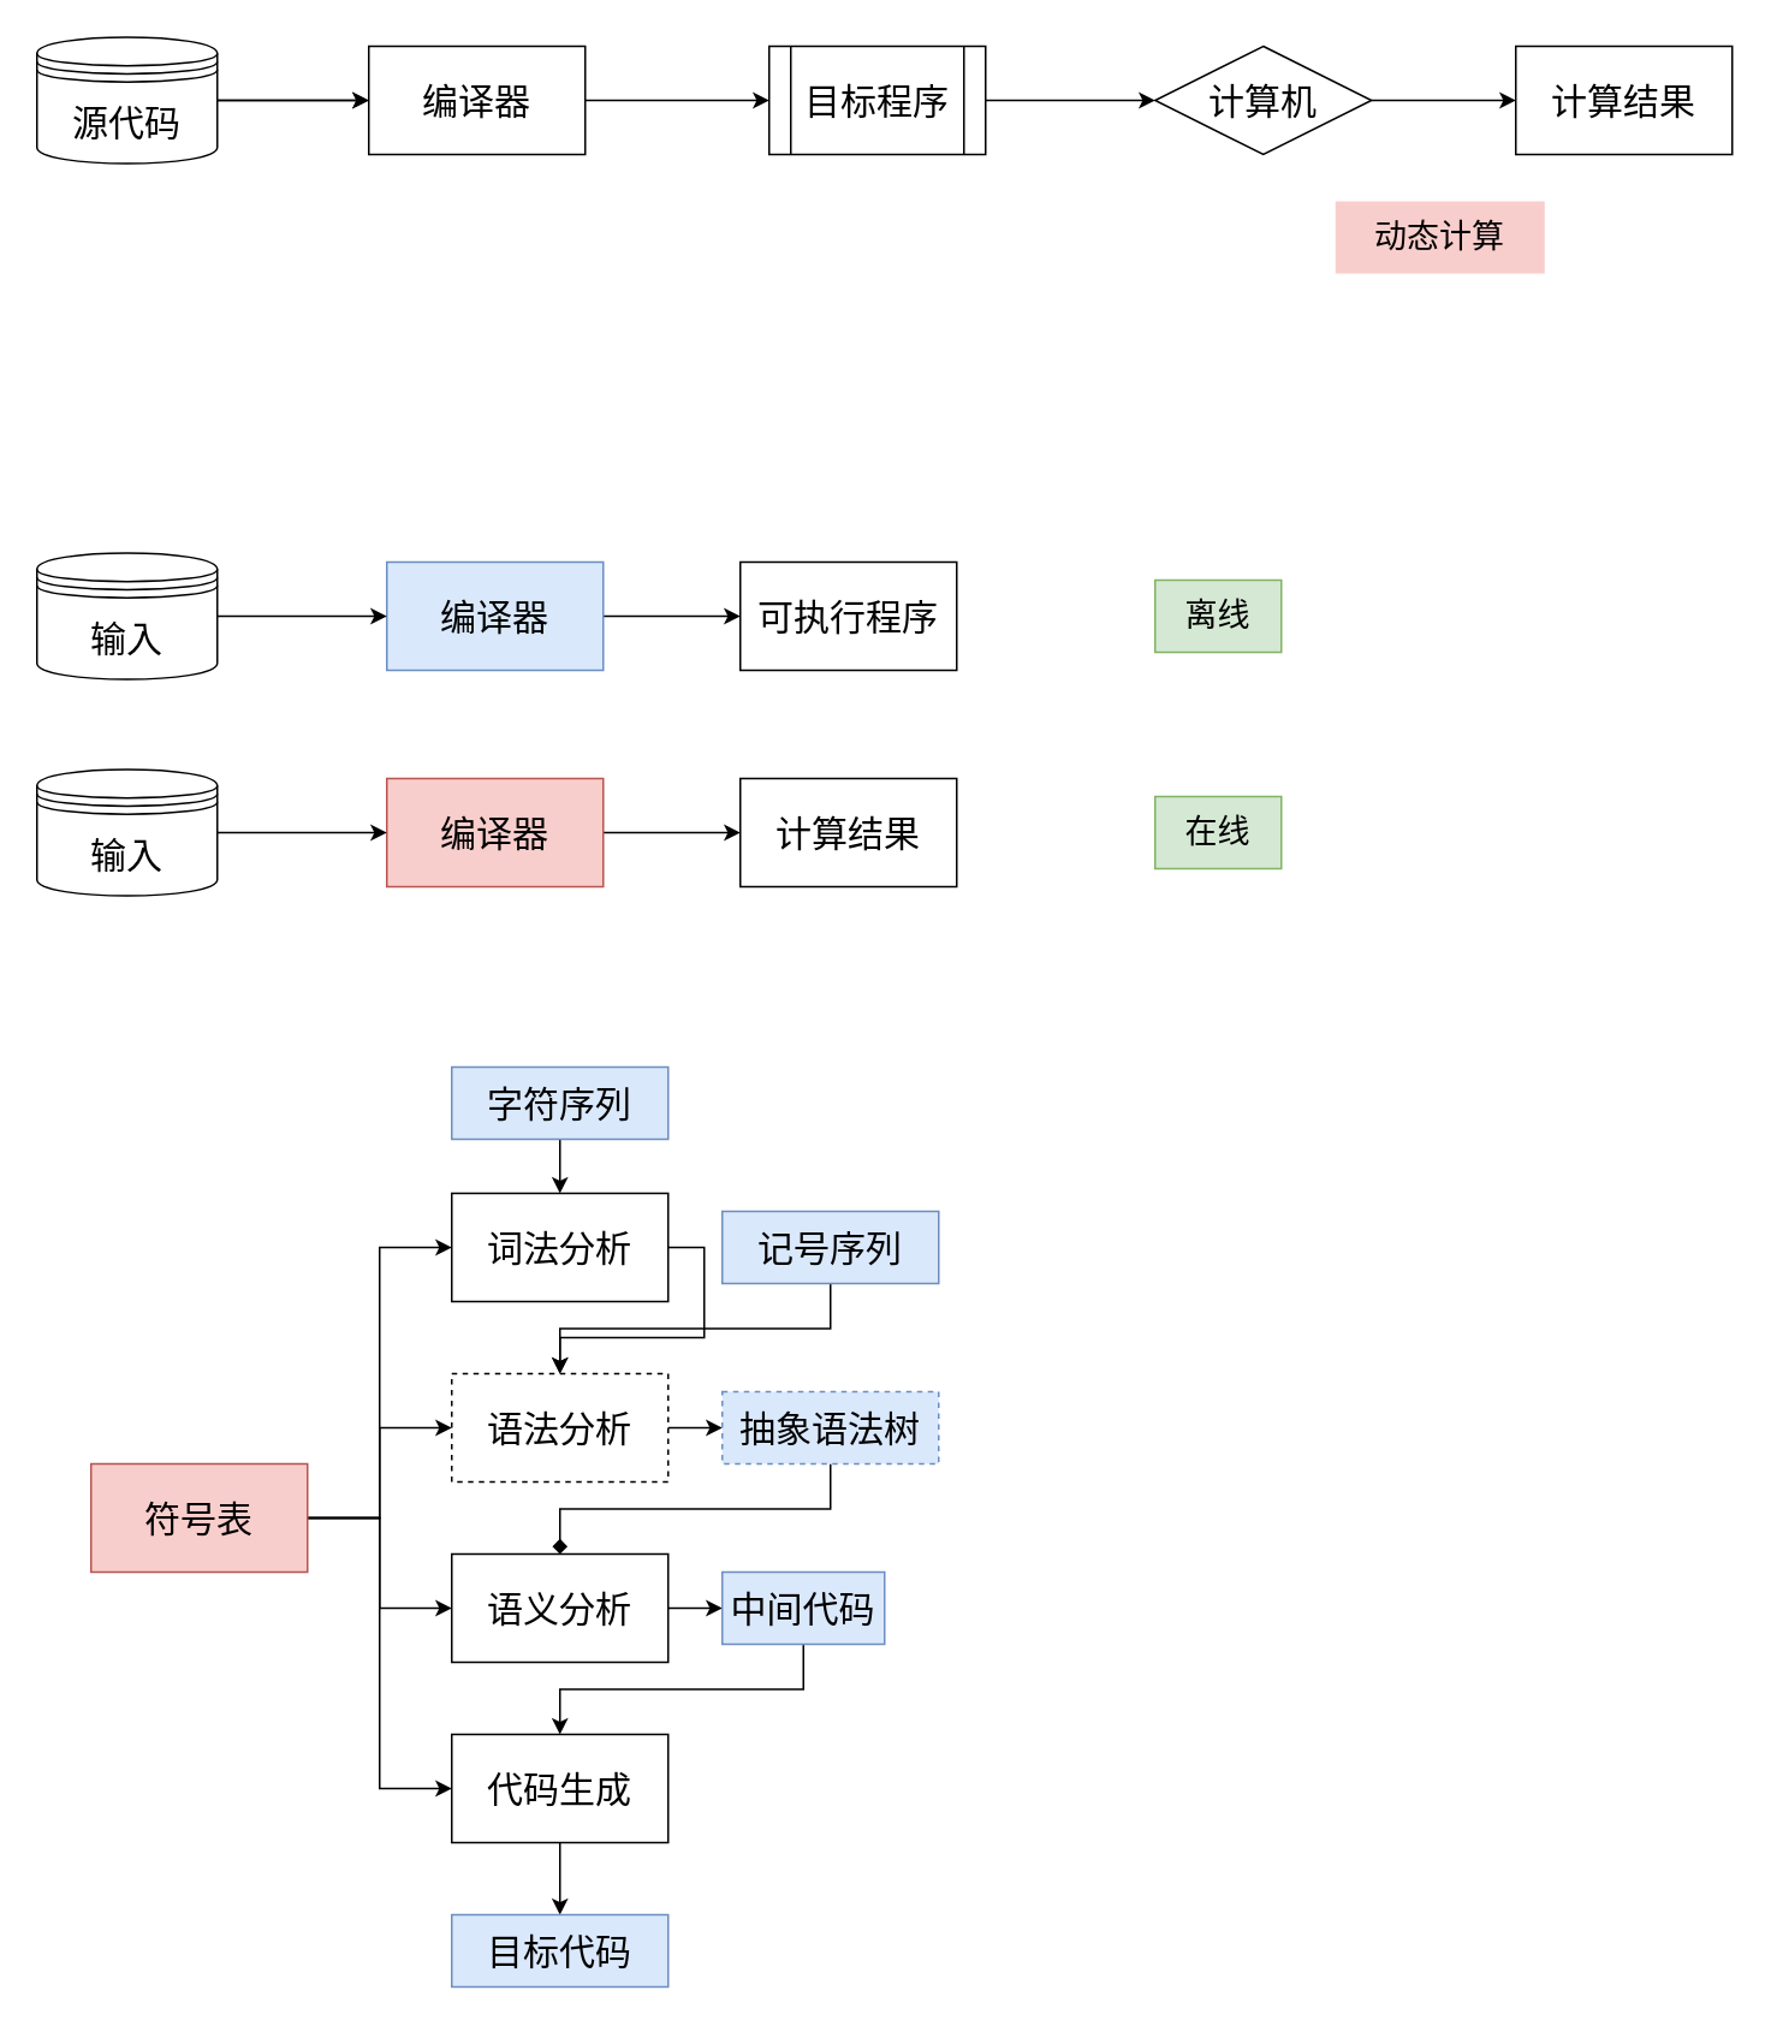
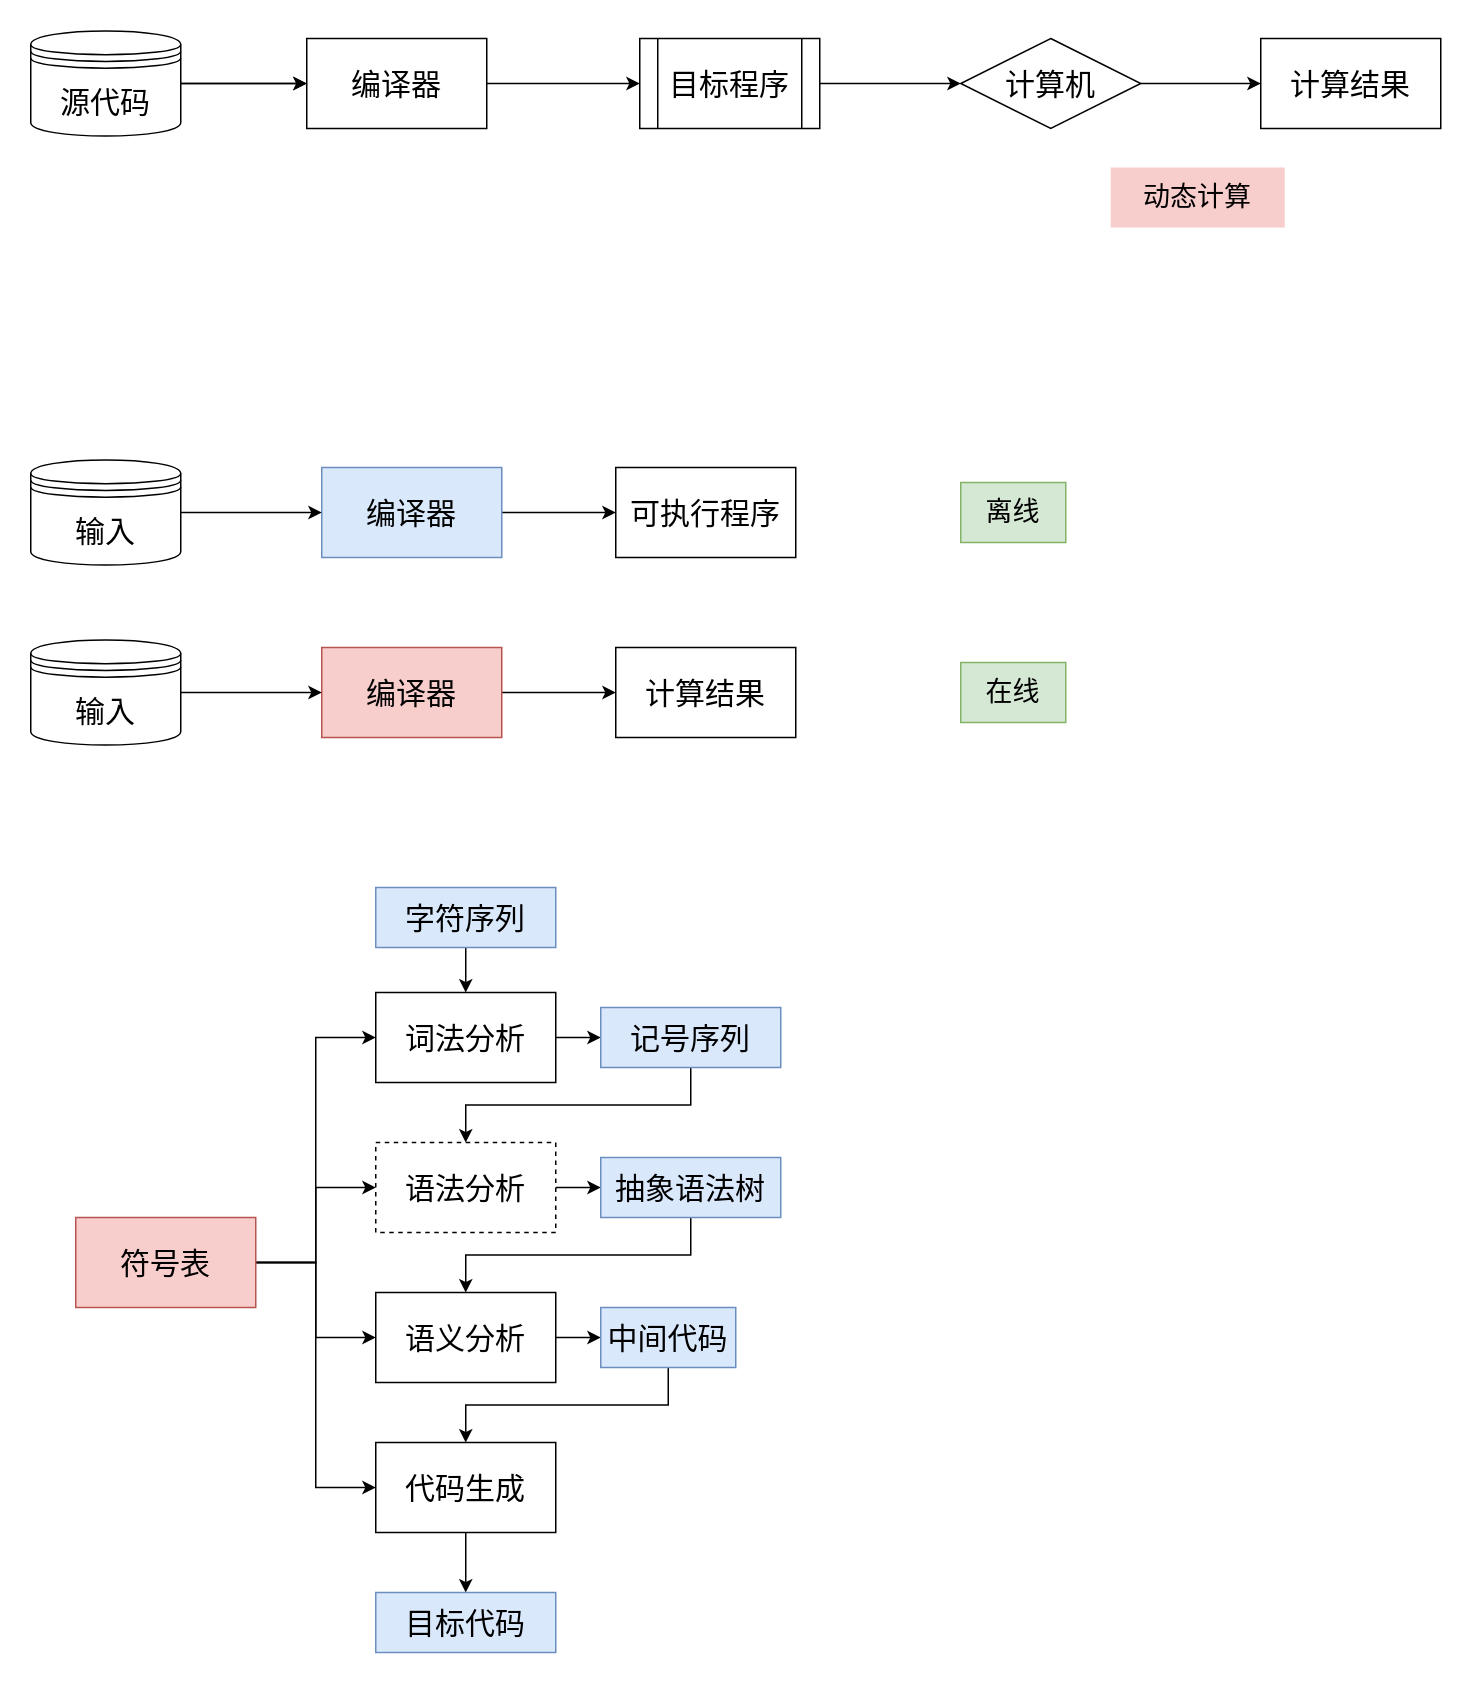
- <mxCell id="25" style="edgeStyle=orthogonalEdgeStyle;rounded=0;orthogonalLoop=1;jettySize=auto;html=1;exitX=1;exitY=0.5;exitDx=0;exitDy=0;fontSize=18;" edge="1" parent="1" source="26" target="30"><mxGeometry relative="1" as="geometry" /></mxCell>
+ <mxCell id="25" style="edgeStyle=orthogonalEdgeStyle;rounded=0;orthogonalLoop=1;jettySize=auto;html=1;exitX=1;exitY=0.5;exitDx=0;exitDy=0;entryX=0;entryY=0.5;entryDx=0;entryDy=0;fontSize=18;" edge="1" parent="1" source="26" target="32"><mxGeometry relative="1" as="geometry" /></mxCell>
- <mxCell id="34" value="抽象语法树" style="rounded=0;whiteSpace=wrap;html=1;fontSize=20;fillColor=#dae8fc;strokeColor=#6c8ebf;dashed=1;" vertex="1" parent="1"><mxGeometry x="400" y="771" width="120" height="40" as="geometry" /></mxCell>
+ <mxCell id="34" value="抽象语法树" style="rounded=0;whiteSpace=wrap;html=1;fontSize=20;fillColor=#dae8fc;strokeColor=#6c8ebf;" vertex="1" parent="1"><mxGeometry x="400" y="771" width="120" height="40" as="geometry" /></mxCell>
- <mxCell id="33" style="edgeStyle=orthogonalEdgeStyle;rounded=0;orthogonalLoop=1;jettySize=auto;html=1;exitX=0.5;exitY=1;exitDx=0;exitDy=0;entryX=0.5;entryY=0;entryDx=0;entryDy=0;fontSize=18;endArrow=diamond;" edge="1" parent="1" source="34" target="36"><mxGeometry relative="1" as="geometry" /></mxCell>
+ <mxCell id="33" style="edgeStyle=orthogonalEdgeStyle;rounded=0;orthogonalLoop=1;jettySize=auto;html=1;exitX=0.5;exitY=1;exitDx=0;exitDy=0;entryX=0.5;entryY=0;entryDx=0;entryDy=0;fontSize=18;" edge="1" parent="1" source="34" target="36"><mxGeometry relative="1" as="geometry" /></mxCell>
